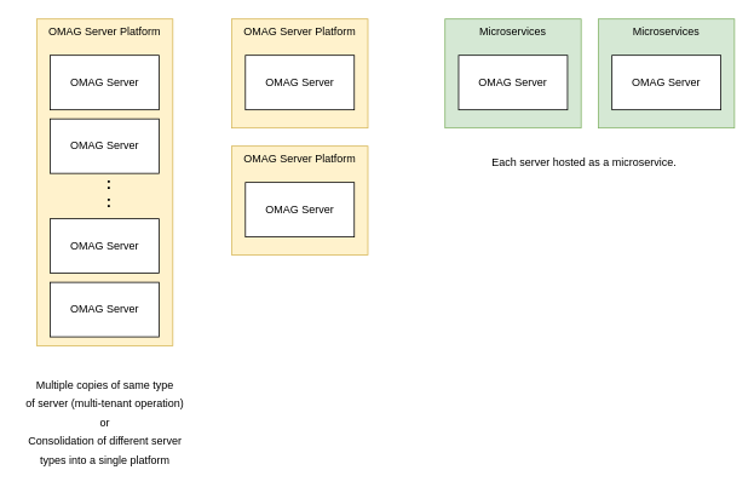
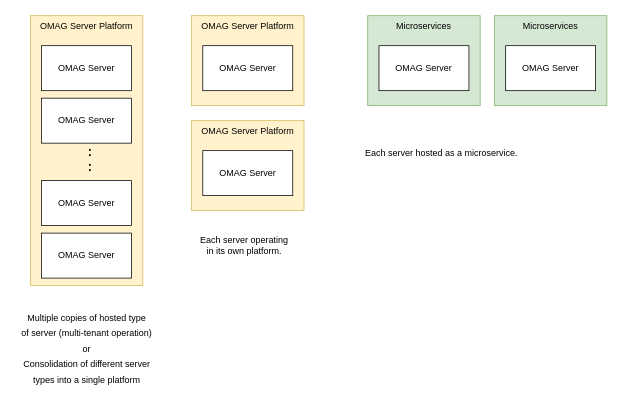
- <mxCell id="18" value="Each server hosted as a microservice." style="text;html=1;resizable=0;points=[];autosize=1;align=left;verticalAlign=top;spacingTop=-4;fontSize=12;" parent="1" vertex="1"><mxGeometry x="540" y="168" width="220" height="20" as="geometry" /></mxCell>
+ <mxCell id="18" value="Each server hosted as a microservice." style="text;html=1;resizable=0;points=[];autosize=1;align=left;verticalAlign=top;spacingTop=-4;fontSize=12;" parent="1" vertex="1"><mxGeometry x="485" y="193" width="220" height="20" as="geometry" /></mxCell>
+ <mxCell id="17" value="&lt;font style=&quot;font-size: 12px&quot;&gt;Each server operating&lt;br&gt;in its own platform.&lt;/font&gt;" style="text;html=1;resizable=0;points=[];autosize=1;align=center;verticalAlign=top;spacingTop=-4;fontSize=12;" parent="1" vertex="1"><mxGeometry x="260" y="310" width="130" height="30" as="geometry" /></mxCell>
- <mxCell id="16" value="&lt;font style=&quot;font-size: 12px&quot;&gt;Multiple copies of same type&lt;br&gt;of server (multi-tenant operation)&lt;br&gt;or&lt;br&gt;Consolidation of different server&lt;br&gt;types into a single platform&lt;br&gt;&lt;/font&gt;" style="text;html=1;resizable=0;points=[];autosize=1;align=center;verticalAlign=top;spacingTop=-4;fontSize=17;" parent="1" vertex="1"><mxGeometry x="20" y="410" width="190" height="110" as="geometry" /></mxCell>
+ <mxCell id="16" value="&lt;font style=&quot;font-size: 12px&quot;&gt;Multiple copies of hosted type&lt;br&gt;of server (multi-tenant operation)&lt;br&gt;or&lt;br&gt;Consolidation of different server&lt;br&gt;types into a single platform&lt;br&gt;&lt;/font&gt;" style="text;html=1;resizable=0;points=[];autosize=1;align=center;verticalAlign=top;spacingTop=-4;fontSize=17;" parent="1" vertex="1"><mxGeometry x="20" y="410" width="190" height="110" as="geometry" /></mxCell>
